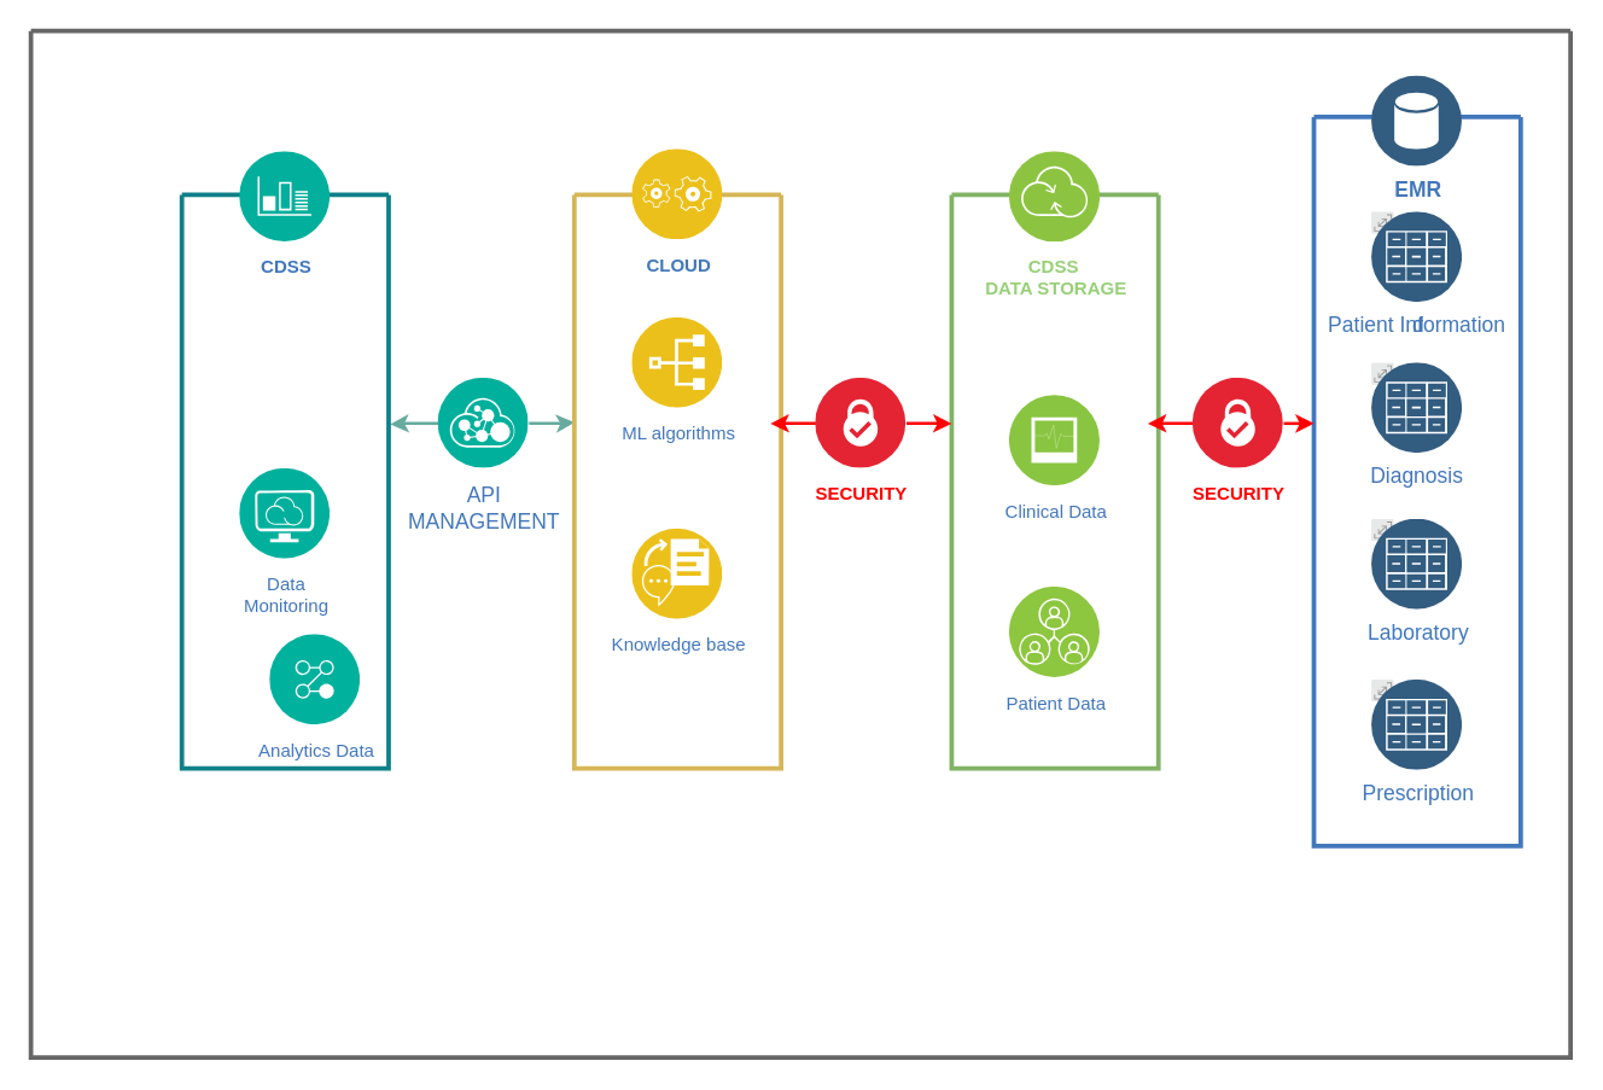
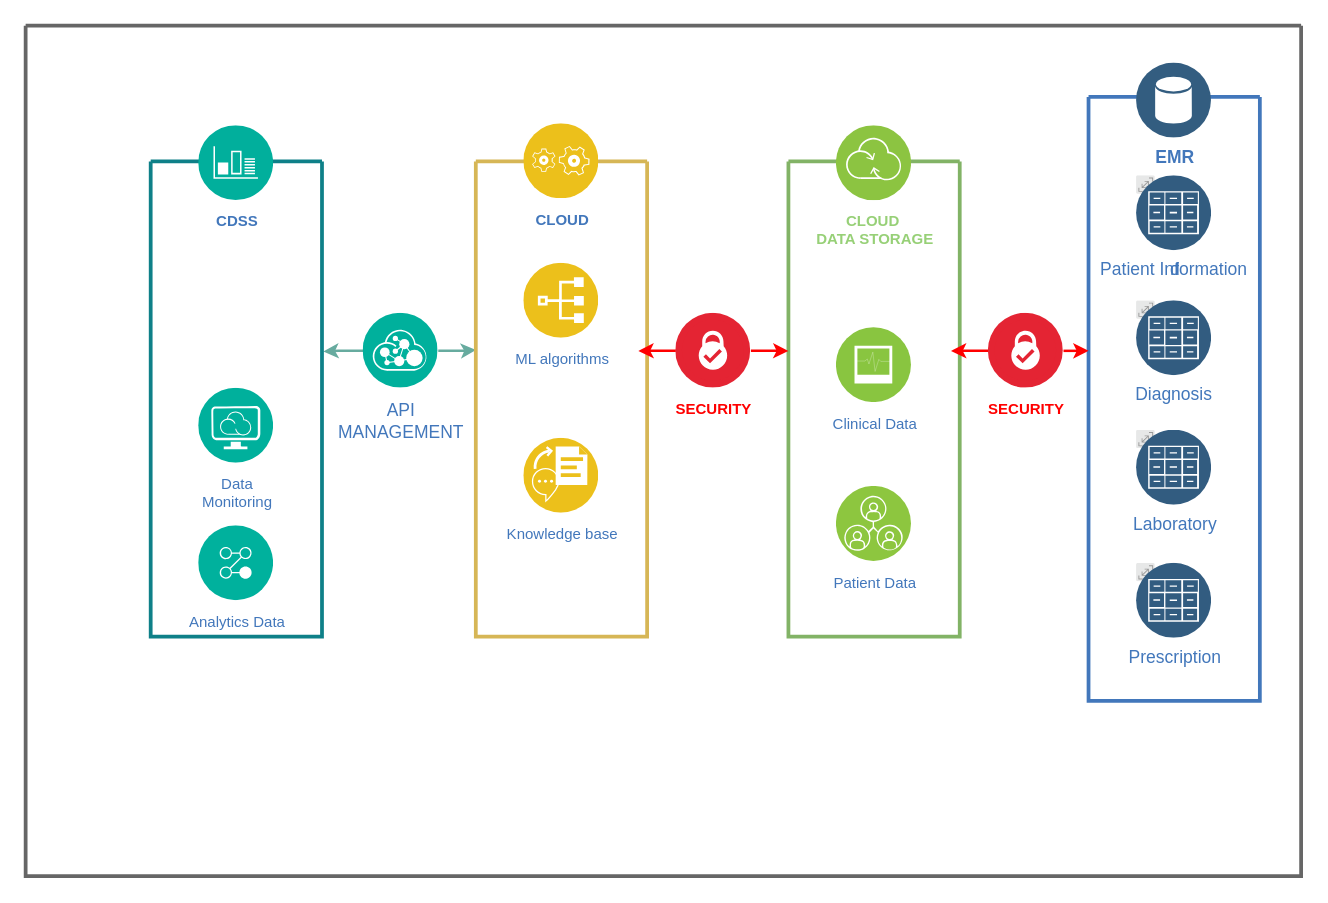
- <mxCell id="9" value="&lt;b&gt;&lt;font color=&quot;#97d077&quot;&gt;CDSS&amp;nbsp;&lt;br&gt;DATA STORAGE&lt;/font&gt;&lt;/b&gt;" style="aspect=fixed;perimeter=ellipsePerimeter;html=1;align=center;shadow=0;dashed=0;fontColor=#4277BB;labelBackgroundColor=#ffffff;fontSize=12;spacingTop=3;image;image=img/lib/ibm/infrastructure/transformation_connectivity.svg;" vertex="1" parent="6"><mxGeometry x="38.5" y="-28.5" width="60" height="60" as="geometry" /></mxCell>
+ <mxCell id="9" value="&lt;b&gt;&lt;font color=&quot;#97d077&quot;&gt;CLOUD&amp;nbsp;&lt;br&gt;DATA STORAGE&lt;/font&gt;&lt;/b&gt;" style="aspect=fixed;perimeter=ellipsePerimeter;html=1;align=center;shadow=0;dashed=0;fontColor=#4277BB;labelBackgroundColor=#ffffff;fontSize=12;spacingTop=3;image;image=img/lib/ibm/infrastructure/transformation_connectivity.svg;" vertex="1" parent="6"><mxGeometry x="38.5" y="-28.5" width="60" height="60" as="geometry" /></mxCell>
- <mxCell id="37" value="Analytics Data" style="aspect=fixed;perimeter=ellipsePerimeter;html=1;align=center;shadow=0;dashed=0;fontColor=#4277BB;labelBackgroundColor=#ffffff;fontSize=12;spacingTop=3;image;image=img/lib/ibm/management/process_management.svg;" vertex="1" parent="34"><mxGeometry x="58.5" y="291.5" width="60" height="60" as="geometry" /></mxCell>
+ <mxCell id="37" value="Analytics Data" style="aspect=fixed;perimeter=ellipsePerimeter;html=1;align=center;shadow=0;dashed=0;fontColor=#4277BB;labelBackgroundColor=#ffffff;fontSize=12;spacingTop=3;image;image=img/lib/ibm/management/process_management.svg;" vertex="1" parent="34"><mxGeometry x="38.5" y="291.5" width="60" height="60" as="geometry" /></mxCell>
